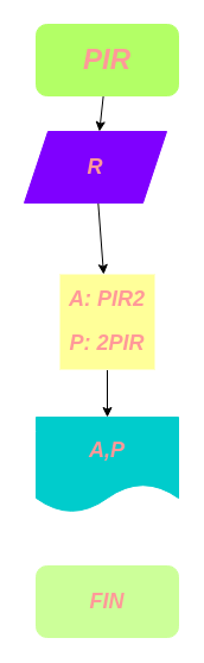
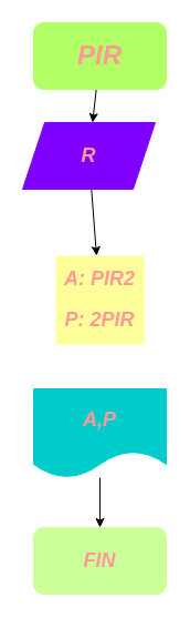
- <mxCell id="6" value="" style="edgeStyle=none;html=1;fontColor=#FF9999;" edge="1" parent="1" source="7" target="9"><mxGeometry relative="1" as="geometry" /></mxCell>
+ <mxCell id="8" value="" style="edgeStyle=none;html=1;fontColor=#FF9999;" edge="1" parent="1" source="9" target="10"><mxGeometry relative="1" as="geometry" /></mxCell>
